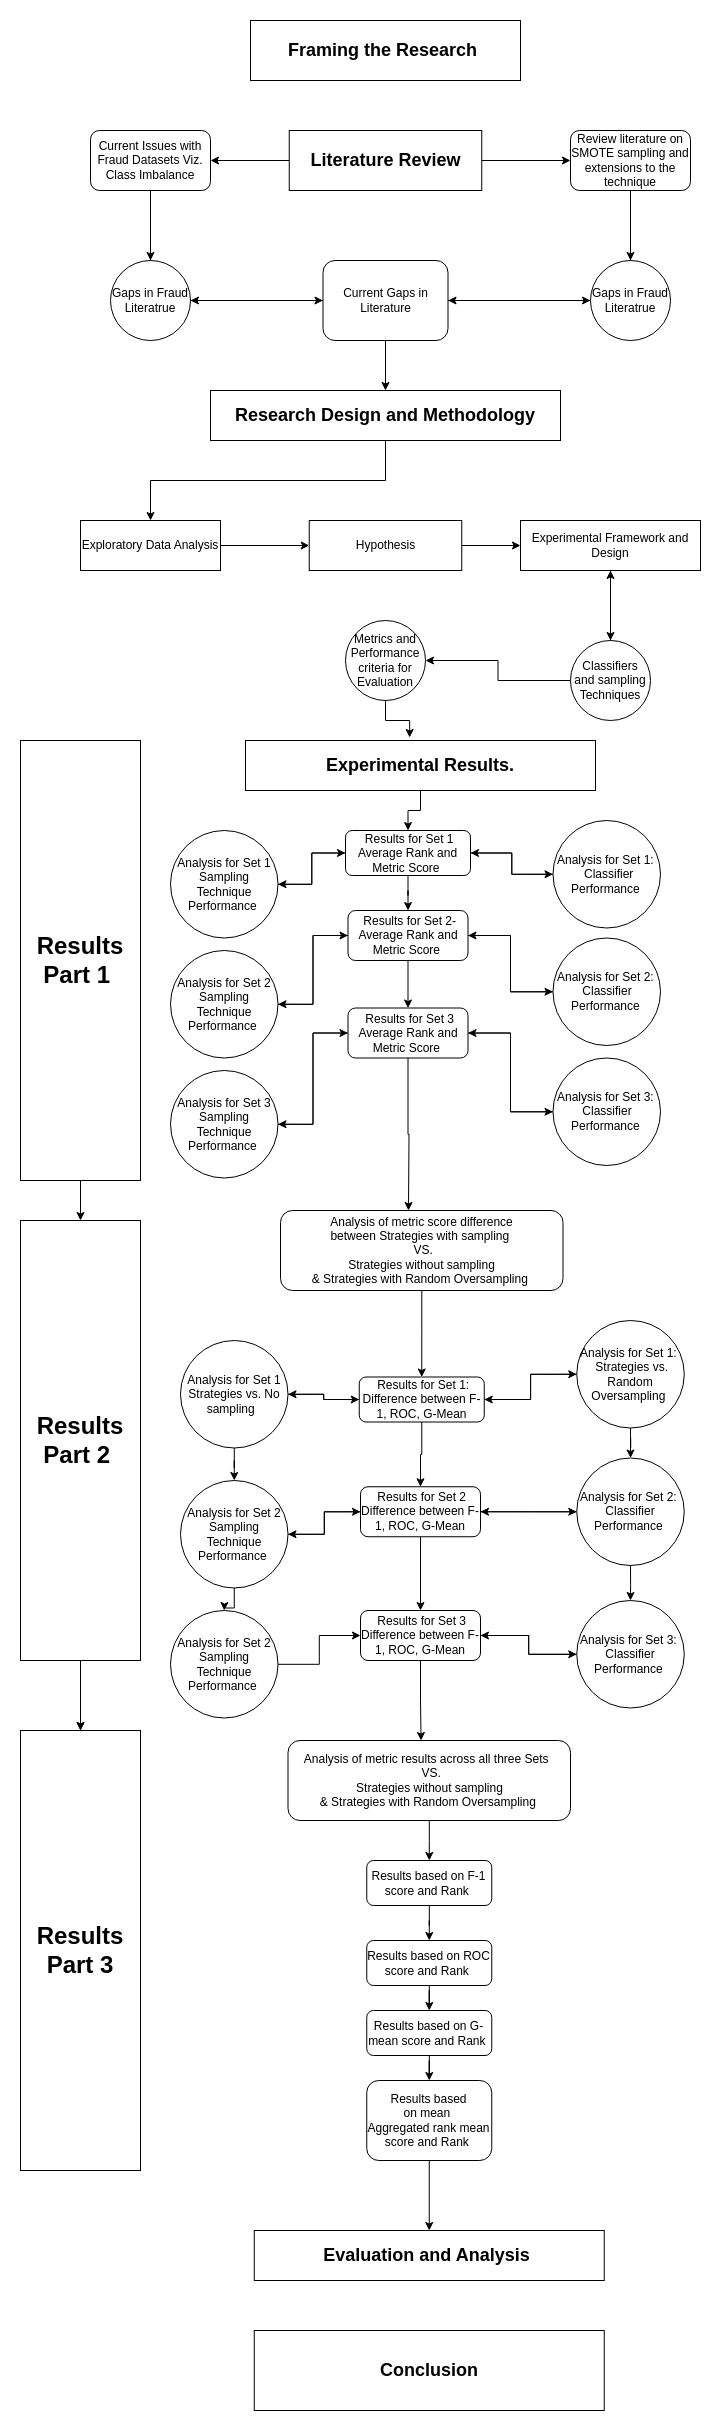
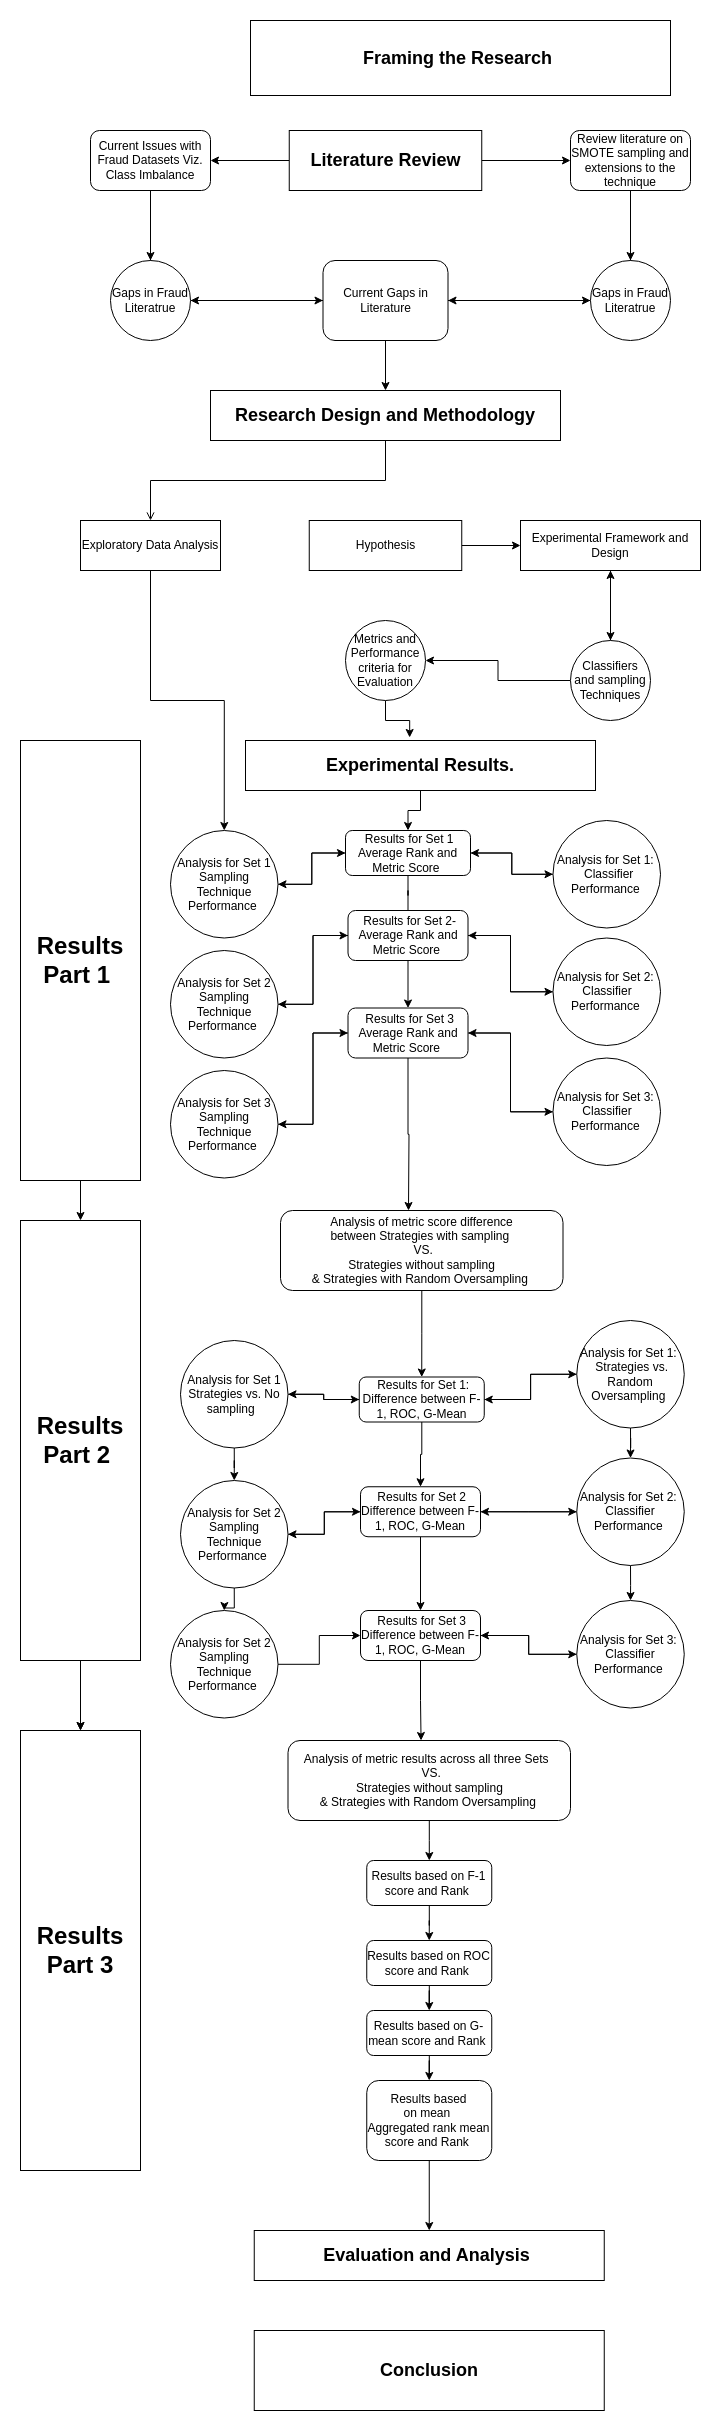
- <mxCell id="2" value="&lt;b&gt;&lt;font style=&quot;font-size: 18px&quot;&gt;Framing the Research&amp;nbsp;&lt;/font&gt;&lt;/b&gt;" style="rounded=0;whiteSpace=wrap;html=1;" vertex="1" parent="1"><mxGeometry x="250" y="20" width="270" height="60" as="geometry" /></mxCell>
+ <mxCell id="2" value="&lt;b&gt;&lt;font style=&quot;font-size: 18px&quot;&gt;Framing the Research&amp;nbsp;&lt;/font&gt;&lt;/b&gt;" style="rounded=0;whiteSpace=wrap;html=1;" vertex="1" parent="1"><mxGeometry x="250" y="20" width="420" height="75" as="geometry" /></mxCell>
- <mxCell id="20" style="edgeStyle=orthogonalEdgeStyle;rounded=0;orthogonalLoop=1;jettySize=auto;html=1;entryX=0.5;entryY=0;entryDx=0;entryDy=0;" edge="1" parent="1" source="21" target="23"><mxGeometry relative="1" as="geometry" /></mxCell>
+ <mxCell id="20" style="edgeStyle=orthogonalEdgeStyle;rounded=0;orthogonalLoop=1;jettySize=auto;html=1;entryX=0.5;entryY=0;entryDx=0;entryDy=0;endArrow=open;" edge="1" parent="1" source="21" target="23"><mxGeometry relative="1" as="geometry" /></mxCell>
- <mxCell id="22" style="edgeStyle=orthogonalEdgeStyle;rounded=0;orthogonalLoop=1;jettySize=auto;html=1;" edge="1" parent="1" source="23" target="27"><mxGeometry relative="1" as="geometry" /></mxCell>
+ <mxCell id="22" style="edgeStyle=orthogonalEdgeStyle;rounded=0;orthogonalLoop=1;jettySize=auto;html=1;" edge="1" parent="1" source="23" target="48"><mxGeometry relative="1" as="geometry" /></mxCell>
- <mxCell id="35" style="edgeStyle=orthogonalEdgeStyle;rounded=0;orthogonalLoop=1;jettySize=auto;html=1;entryX=0.5;entryY=0;entryDx=0;entryDy=0;" edge="1" parent="1" source="38" target="42"><mxGeometry relative="1" as="geometry" /></mxCell>
+ <mxCell id="35" style="edgeStyle=orthogonalEdgeStyle;rounded=0;orthogonalLoop=1;jettySize=auto;html=1;entryX=0.5;entryY=0;entryDx=0;entryDy=0;endArrow=none;" edge="1" parent="1" source="38" target="42"><mxGeometry relative="1" as="geometry" /></mxCell>
